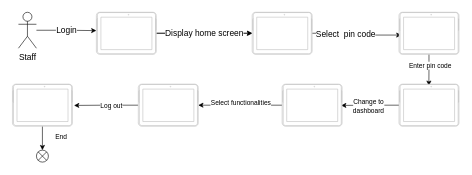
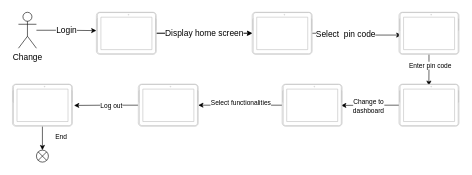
- <mxCell id="3" value="Staff" style="shape=umlActor;verticalLabelPosition=bottom;verticalAlign=top;html=1;outlineConnect=0;fontSize=14;" parent="1" vertex="1"><mxGeometry x="30" y="20" width="30" height="60" as="geometry" /></mxCell>
+ <mxCell id="3" value="Change" style="shape=umlActor;verticalLabelPosition=bottom;verticalAlign=top;html=1;outlineConnect=0;fontSize=14;" parent="1" vertex="1"><mxGeometry x="30" y="20" width="30" height="60" as="geometry" /></mxCell>
